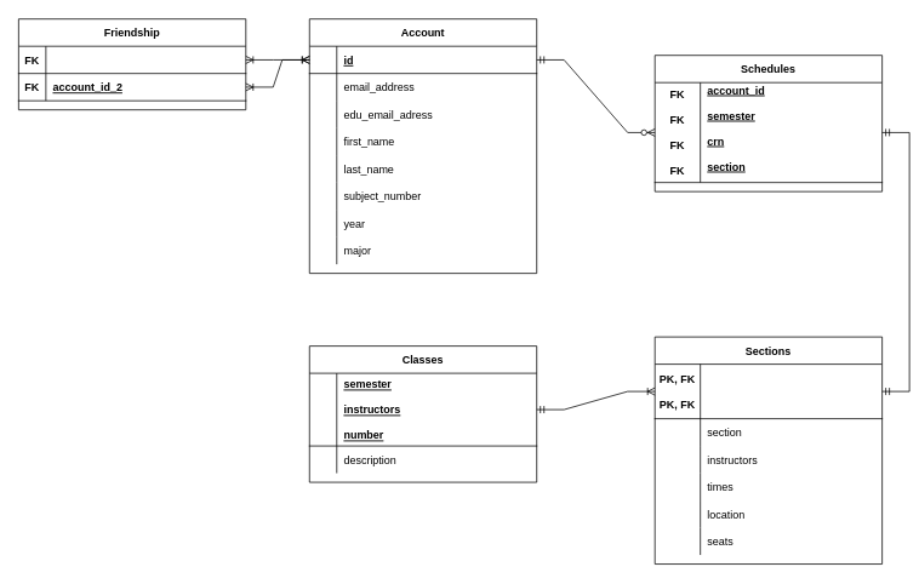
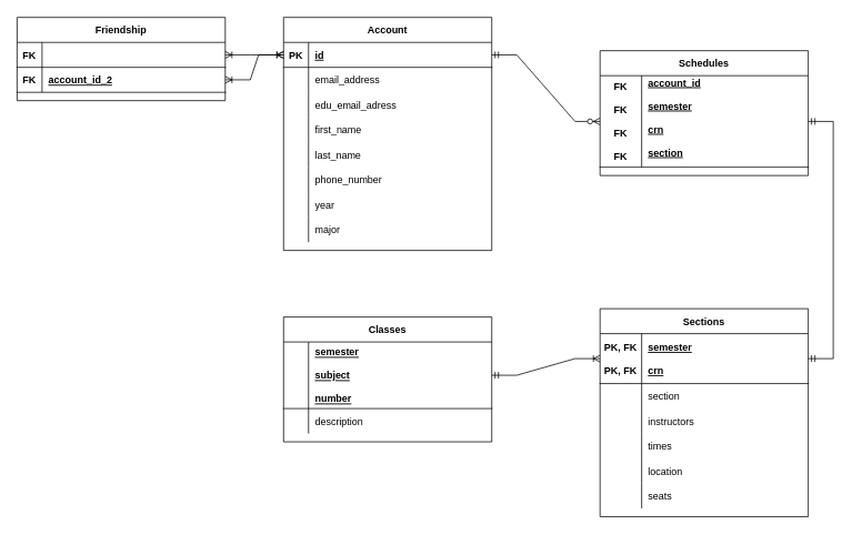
+ <mxCell id="4" value="PK" style="shape=partialRectangle;overflow=hidden;connectable=0;fillColor=none;top=0;left=0;bottom=0;right=0;fontStyle=1;" parent="3" vertex="1"><mxGeometry width="30" height="30" as="geometry"><mxRectangle width="30" height="30" as="alternateBounds" /></mxGeometry></mxCell>
- <mxCell id="20" value="subject_number" style="shape=partialRectangle;overflow=hidden;connectable=0;fillColor=none;top=0;left=0;bottom=0;right=0;align=left;spacingLeft=6;" parent="18" vertex="1"><mxGeometry x="30" width="220" height="30" as="geometry"><mxRectangle width="220" height="30" as="alternateBounds" /></mxGeometry></mxCell>
+ <mxCell id="20" value="phone_number" style="shape=partialRectangle;overflow=hidden;connectable=0;fillColor=none;top=0;left=0;bottom=0;right=0;align=left;spacingLeft=6;" parent="18" vertex="1"><mxGeometry x="30" width="220" height="30" as="geometry"><mxRectangle width="220" height="30" as="alternateBounds" /></mxGeometry></mxCell>
- <mxCell id="29" value="semester&#10;&#10;instructors&#10;&#10;number" style="shape=partialRectangle;overflow=hidden;connectable=0;fillColor=none;top=0;left=0;bottom=0;right=0;align=left;spacingLeft=6;fontStyle=5;" vertex="1" parent="28"><mxGeometry x="30" width="220" height="80" as="geometry"><mxRectangle width="220" height="80" as="alternateBounds" /></mxGeometry></mxCell>
+ <mxCell id="29" value="semester&#10;&#10;subject&#10;&#10;number" style="shape=partialRectangle;overflow=hidden;connectable=0;fillColor=none;top=0;left=0;bottom=0;right=0;align=left;spacingLeft=6;fontStyle=5;" vertex="1" parent="28"><mxGeometry x="30" width="220" height="80" as="geometry"><mxRectangle width="220" height="80" as="alternateBounds" /></mxGeometry></mxCell>
+ <mxCell id="36" value="semester&#10;&#10;crn" style="shape=partialRectangle;overflow=hidden;connectable=0;fillColor=none;top=0;left=0;bottom=0;right=0;align=left;spacingLeft=6;fontStyle=5;" vertex="1" parent="34"><mxGeometry x="50.0" width="200.0" height="60" as="geometry"><mxRectangle width="200.0" height="60" as="alternateBounds" /></mxGeometry></mxCell>
